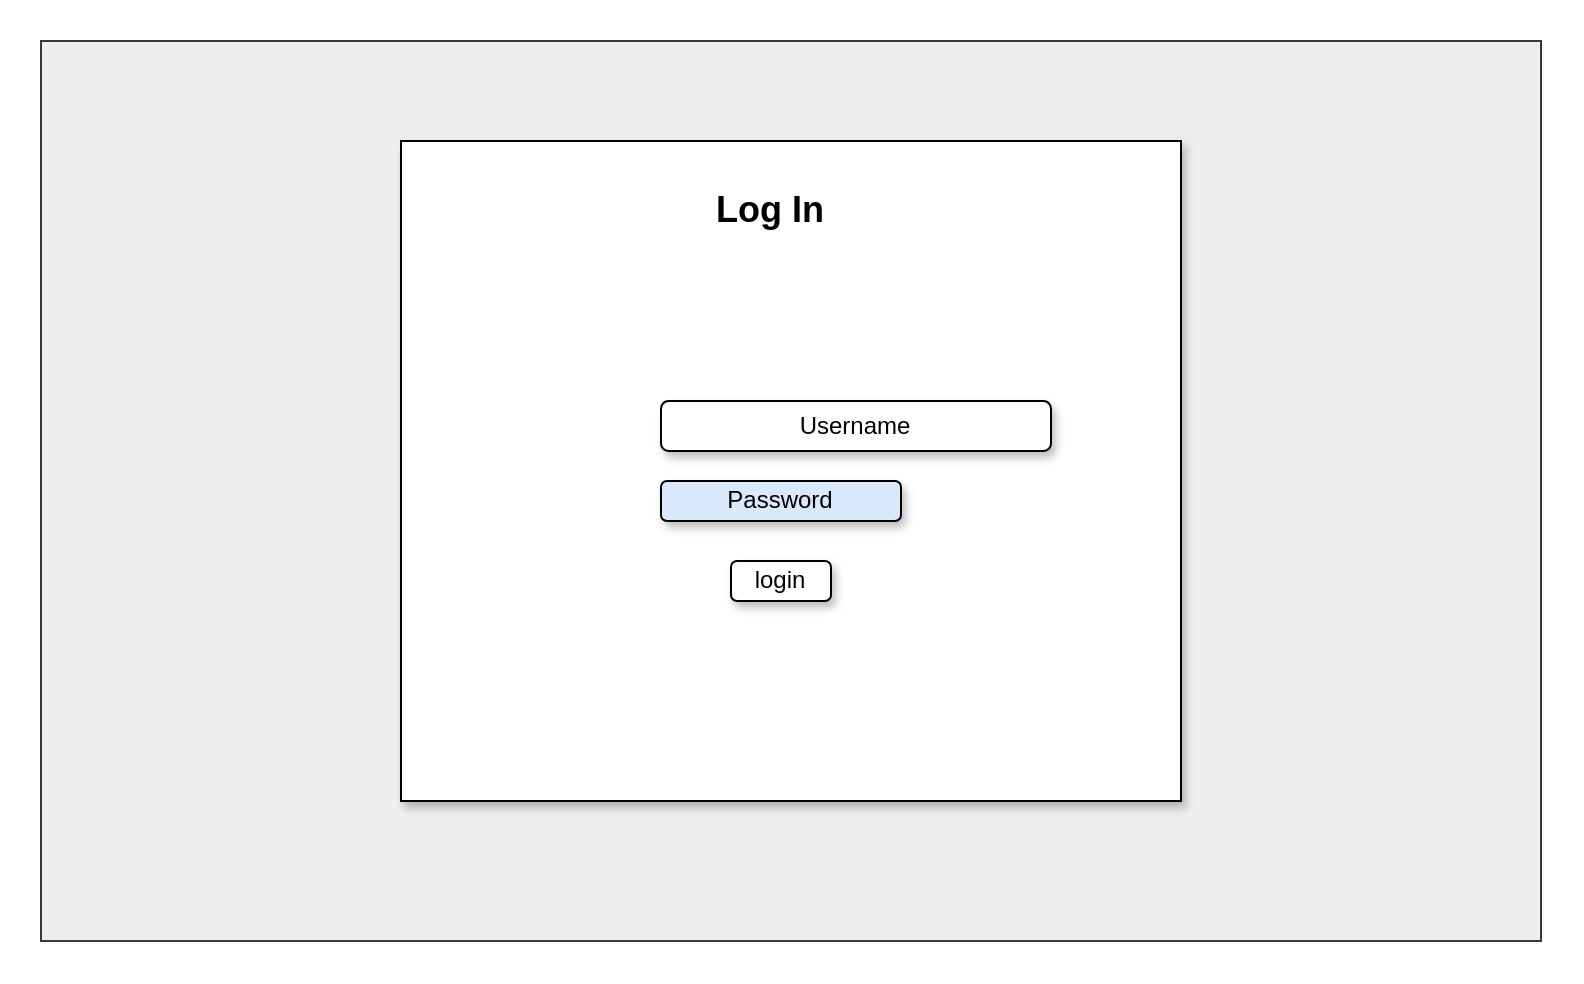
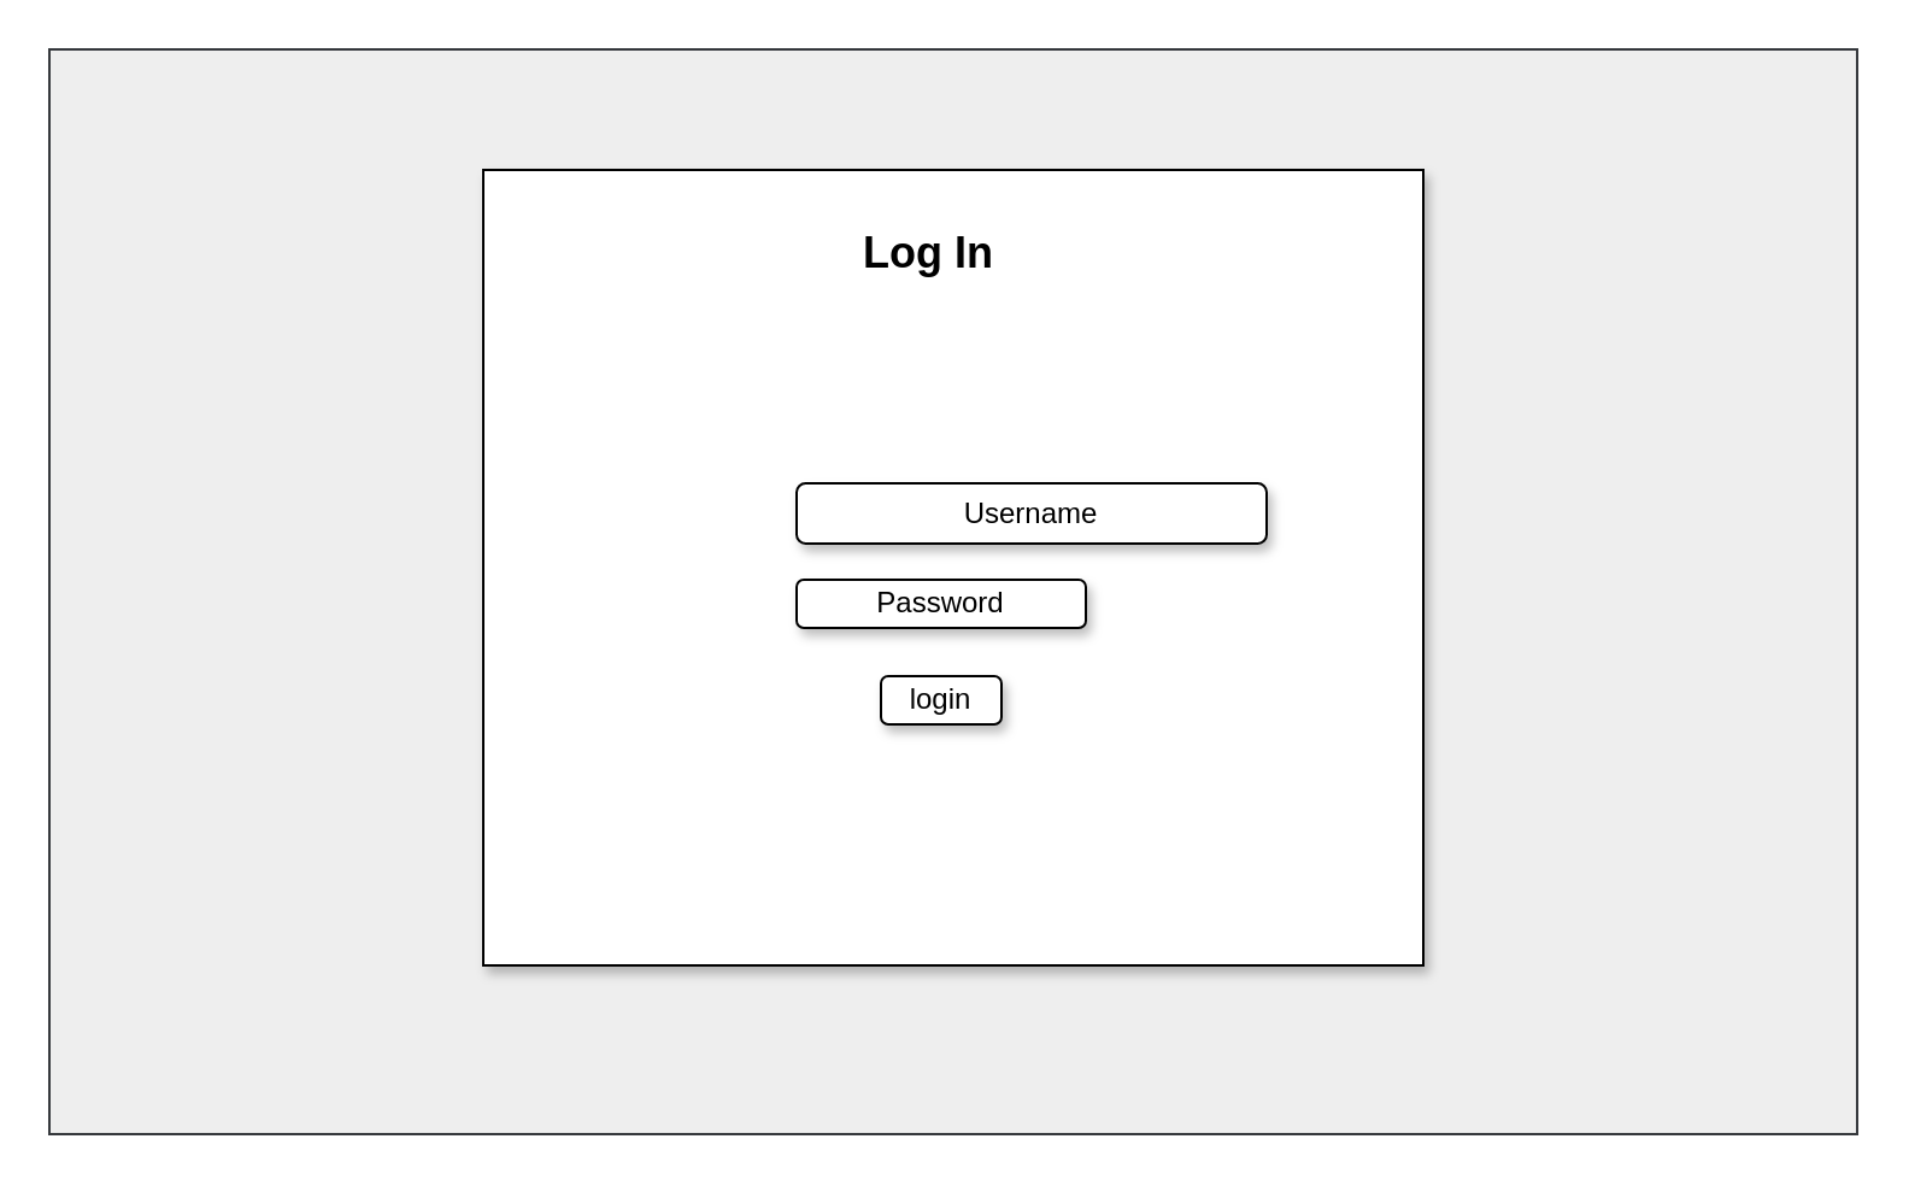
- <mxCell id="5" value="Password" style="rounded=1;whiteSpace=wrap;html=1;shadow=1;fillColor=#dae8fc;" parent="1" vertex="1"><mxGeometry x="330" y="240" width="120" height="20" as="geometry" /></mxCell>
+ <mxCell id="5" value="Password" style="rounded=1;whiteSpace=wrap;html=1;shadow=1;" parent="1" vertex="1"><mxGeometry x="330" y="240" width="120" height="20" as="geometry" /></mxCell>
